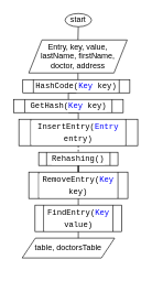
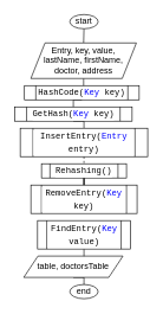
- <mxCell id="14" style="edgeStyle=orthogonalEdgeStyle;rounded=0;orthogonalLoop=1;jettySize=auto;html=1;exitX=0.5;exitY=1;exitDx=0;exitDy=0;entryX=0.5;entryY=0;entryDx=0;entryDy=0;endArrow=none;endFill=0;" edge="1" parent="1" source="15" target="17"><mxGeometry relative="1" as="geometry" /></mxCell>
+ <mxCell id="19" style="edgeStyle=orthogonalEdgeStyle;rounded=0;orthogonalLoop=1;jettySize=auto;html=1;exitX=0.5;exitY=1;exitDx=0;exitDy=0;entryX=0.5;entryY=0;entryDx=0;entryDy=0;endArrow=none;endFill=0;" edge="1" parent="1" source="20" target="18"><mxGeometry relative="1" as="geometry" /></mxCell>
+ <mxCell id="18" value="end" style="ellipse;whiteSpace=wrap;html=1;" vertex="1" parent="1"><mxGeometry x="98" y="400" width="40" height="20" as="geometry" /></mxCell>
